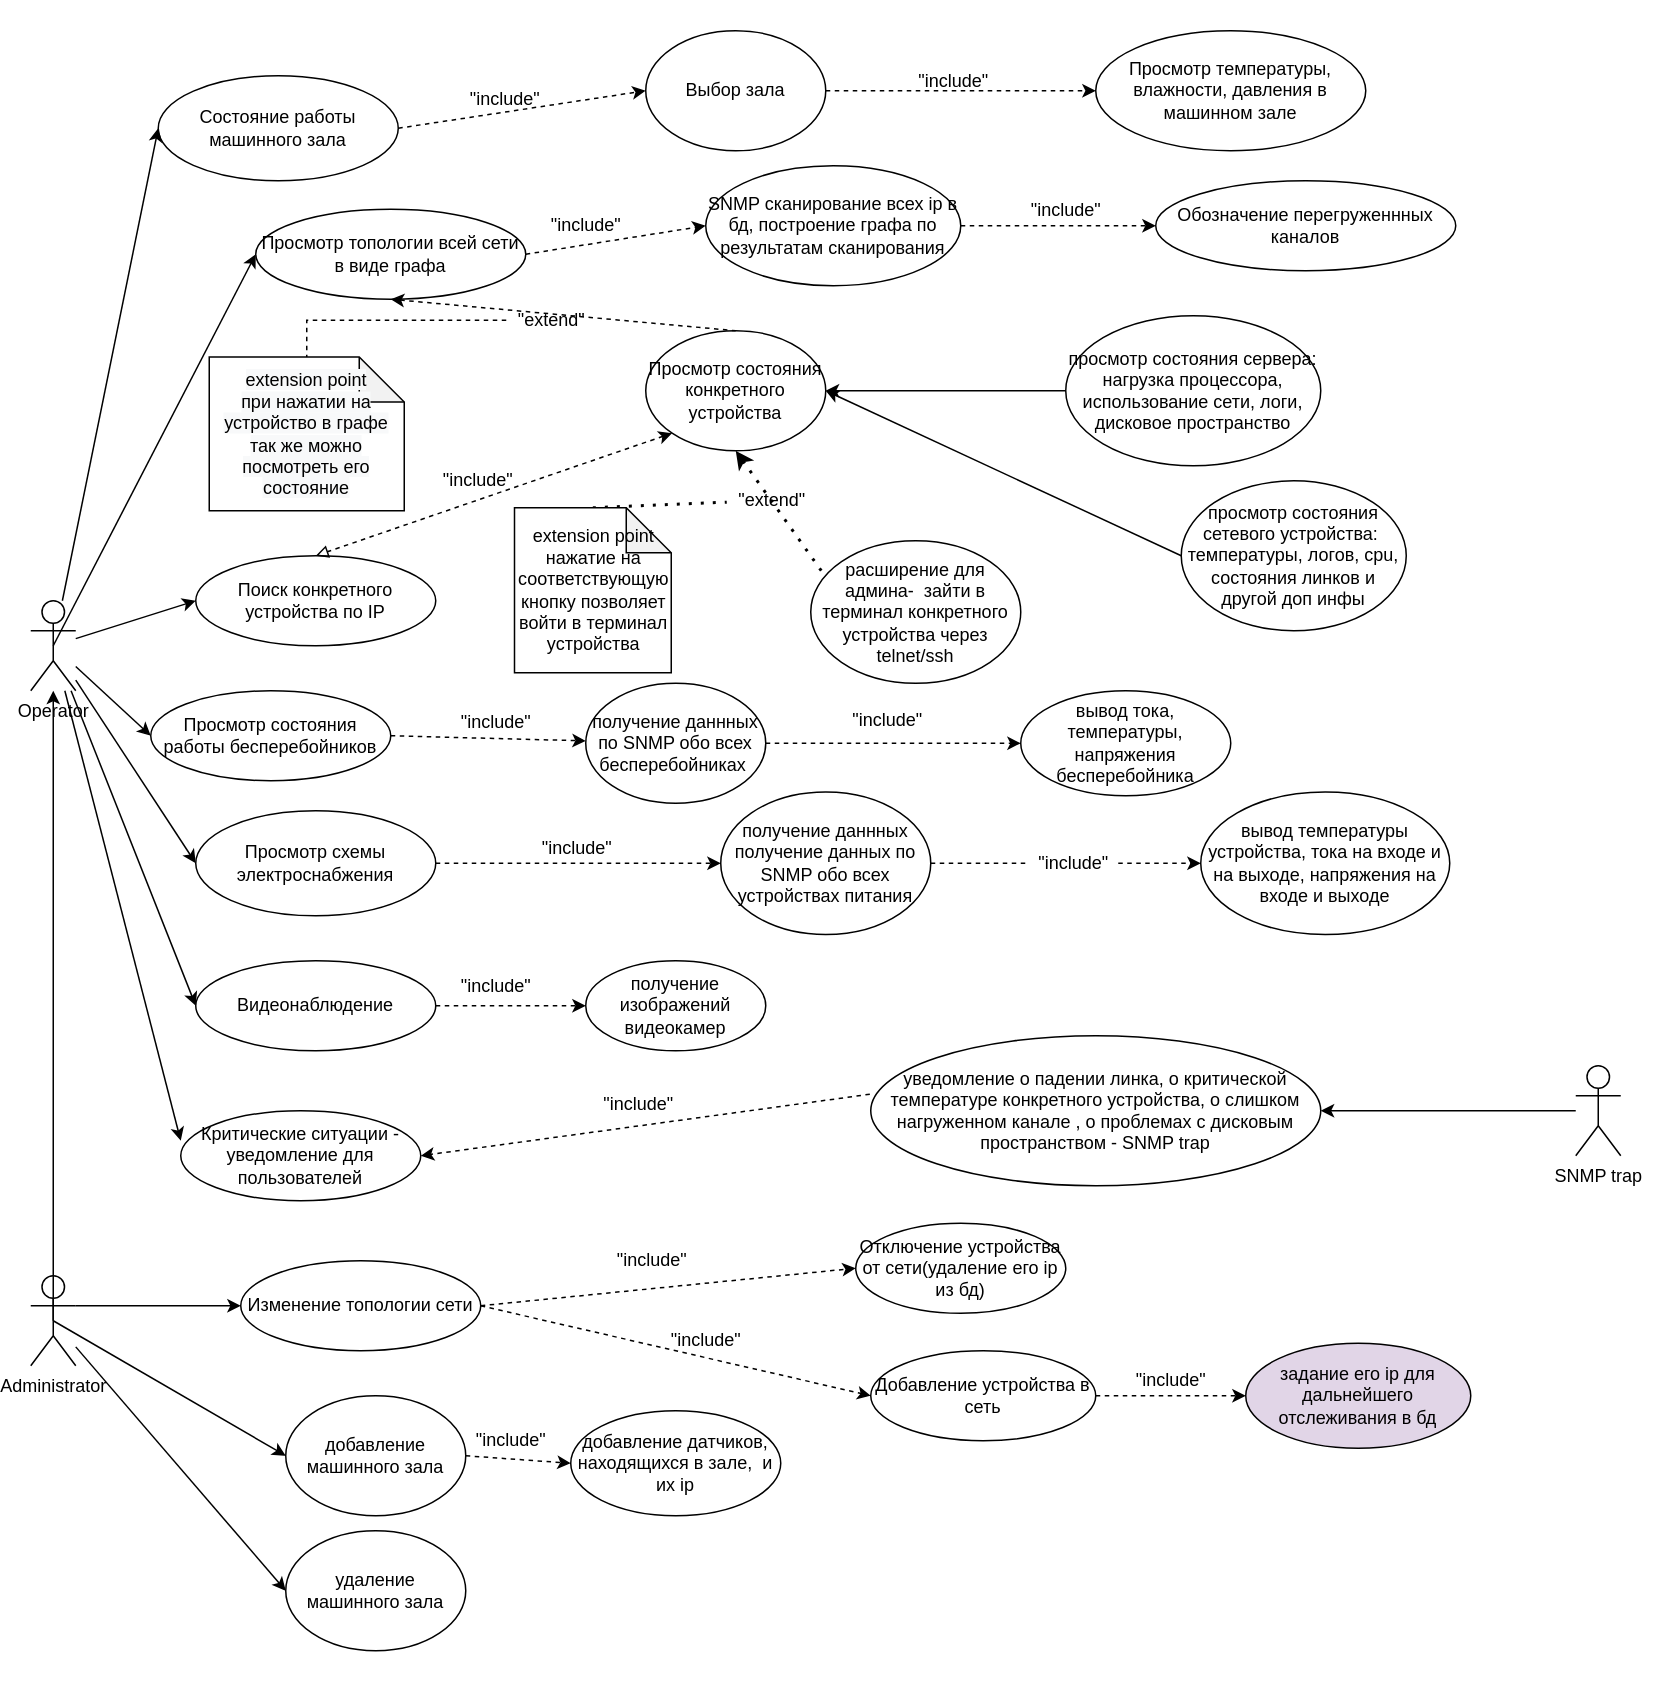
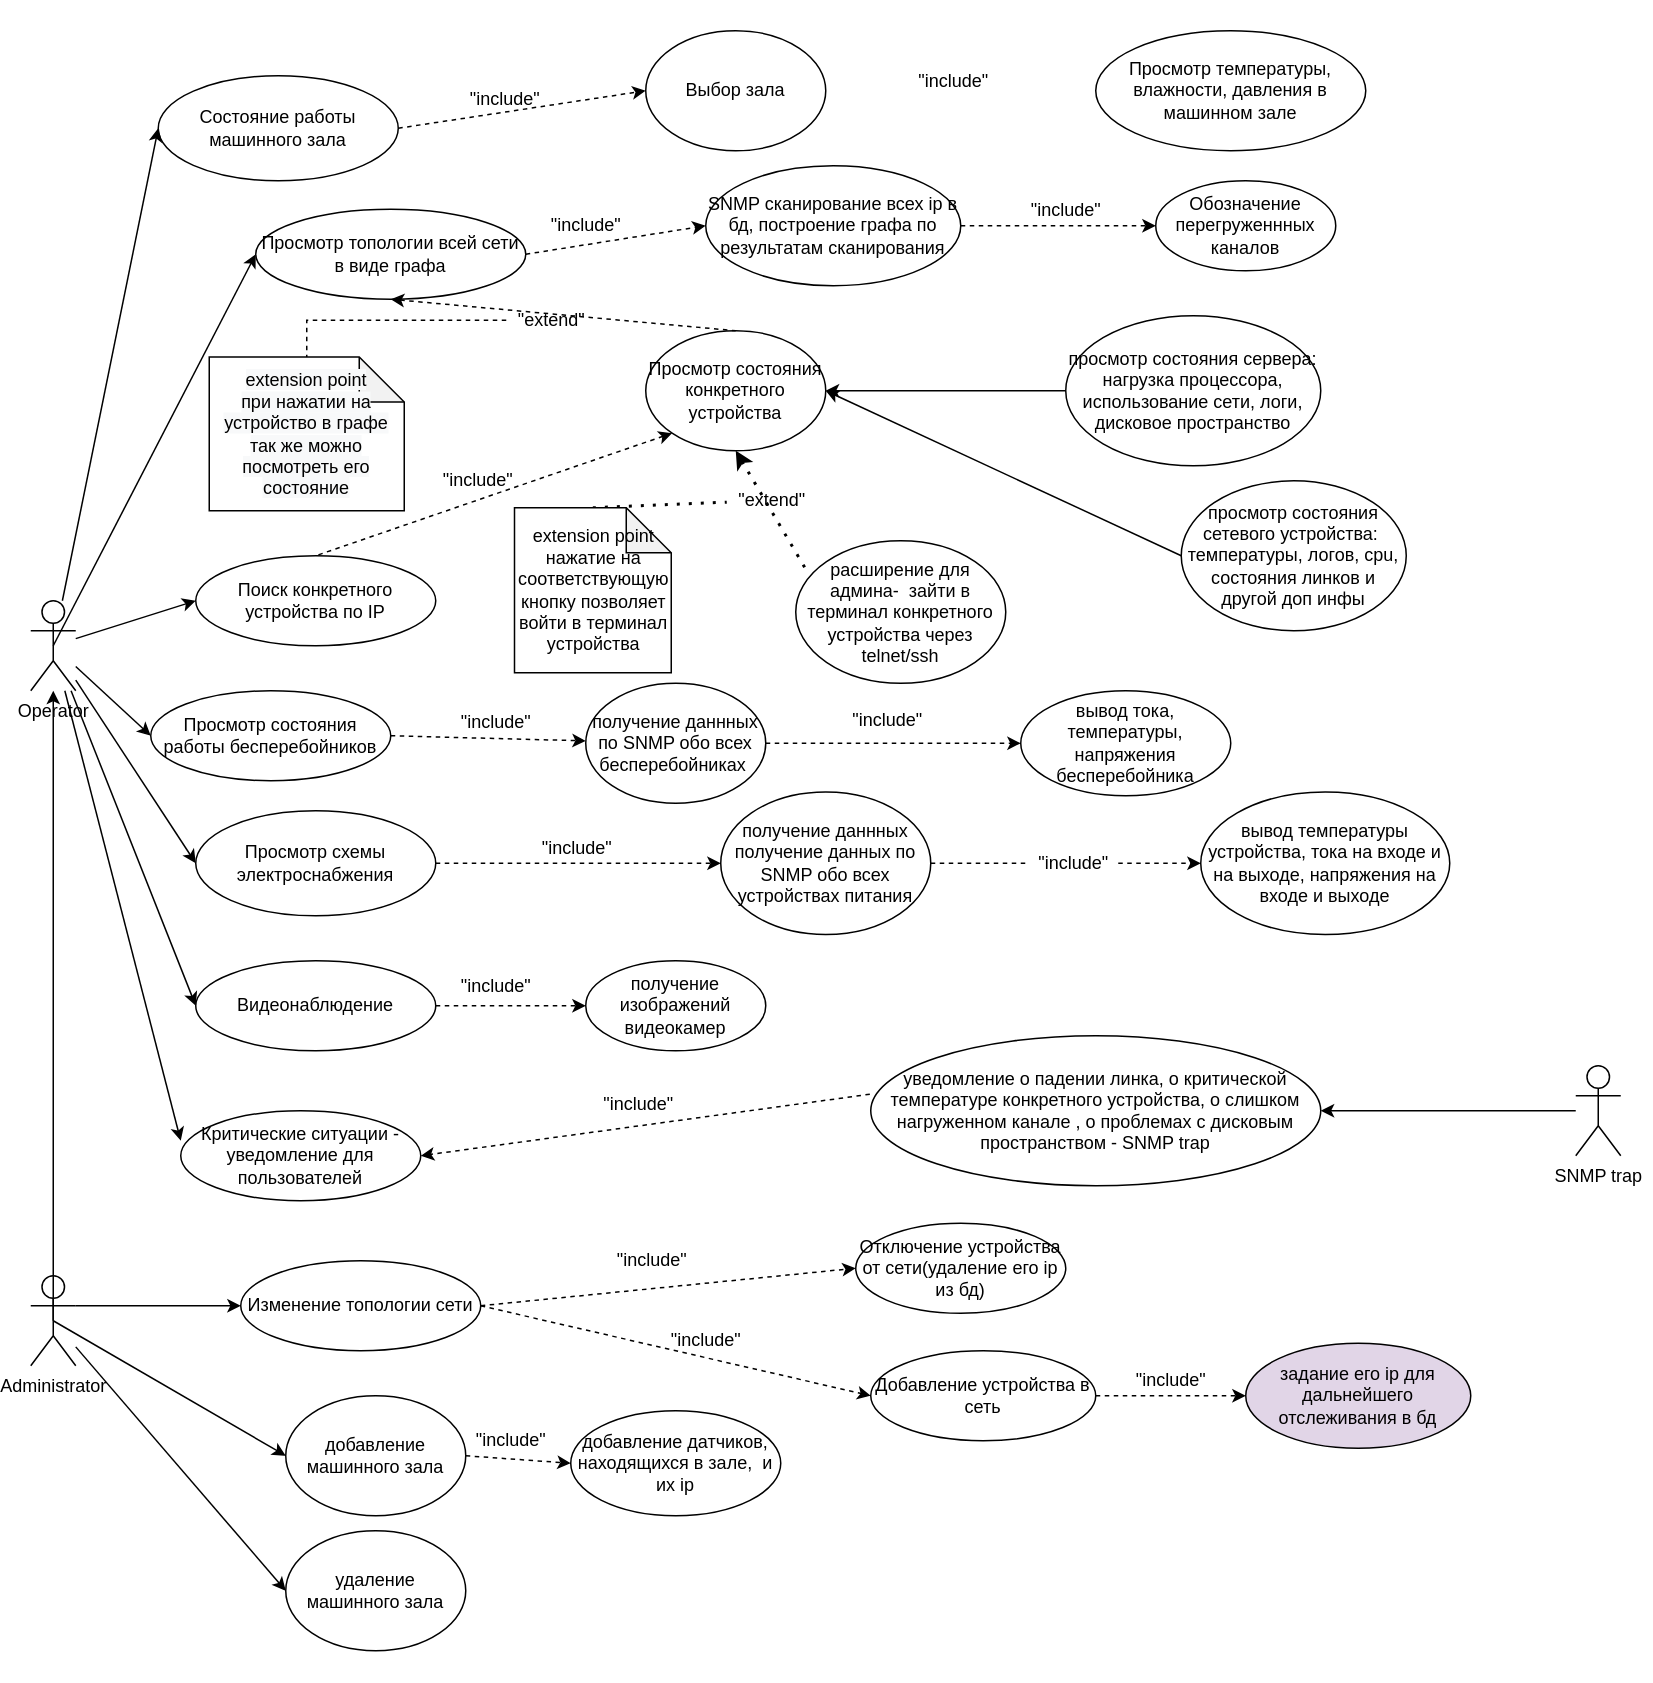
- <mxCell id="33" value="" style="edgeStyle=orthogonalEdgeStyle;rounded=0;orthogonalLoop=1;jettySize=auto;html=1;dashed=1;" edge="1" parent="1" source="34" target="3"><mxGeometry relative="1" as="geometry" /></mxCell>
- <mxCell id="12" value="Обозначение перегруженнных каналов" style="ellipse;whiteSpace=wrap;html=1;" vertex="1" parent="1"><mxGeometry x="770" y="120" width="200" height="60" as="geometry" /></mxCell>
+ <mxCell id="12" value="Обозначение перегруженнных каналов" style="ellipse;whiteSpace=wrap;html=1;" vertex="1" parent="1"><mxGeometry x="770" y="120" width="120" height="60" as="geometry" /></mxCell>
- <mxCell id="56" value="" style="endArrow=block;startArrow=classic;html=1;rounded=0;dashed=1;exitX=0;exitY=1;exitDx=0;exitDy=0;entryX=0.5;entryY=0;entryDx=0;entryDy=0;endFill=0;" edge="1" parent="1" source="9" target="16"><mxGeometry width="50" height="50" relative="1" as="geometry"><mxPoint x="670" y="490" as="sourcePoint" /><mxPoint x="720" y="440" as="targetPoint" /></mxGeometry></mxCell>
+ <mxCell id="56" value="" style="endArrow=none;startArrow=classic;html=1;rounded=0;dashed=1;exitX=0;exitY=1;exitDx=0;exitDy=0;entryX=0.5;entryY=0;entryDx=0;entryDy=0;endFill=0;" edge="1" parent="1" source="9" target="16"><mxGeometry width="50" height="50" relative="1" as="geometry"><mxPoint x="670" y="490" as="sourcePoint" /><mxPoint x="720" y="440" as="targetPoint" /></mxGeometry></mxCell>
- <mxCell id="42" value="расширение для админа-&amp;nbsp; зайти в терминал конкретного устройства через telnet/ssh" style="ellipse;whiteSpace=wrap;html=1;" vertex="1" parent="1"><mxGeometry x="540" y="360" width="140" height="95" as="geometry" /></mxCell>
+ <mxCell id="42" value="расширение для админа-&amp;nbsp; зайти в терминал конкретного устройства через telnet/ssh" style="ellipse;whiteSpace=wrap;html=1;" vertex="1" parent="1"><mxGeometry x="530" y="360" width="140" height="95" as="geometry" /></mxCell>
